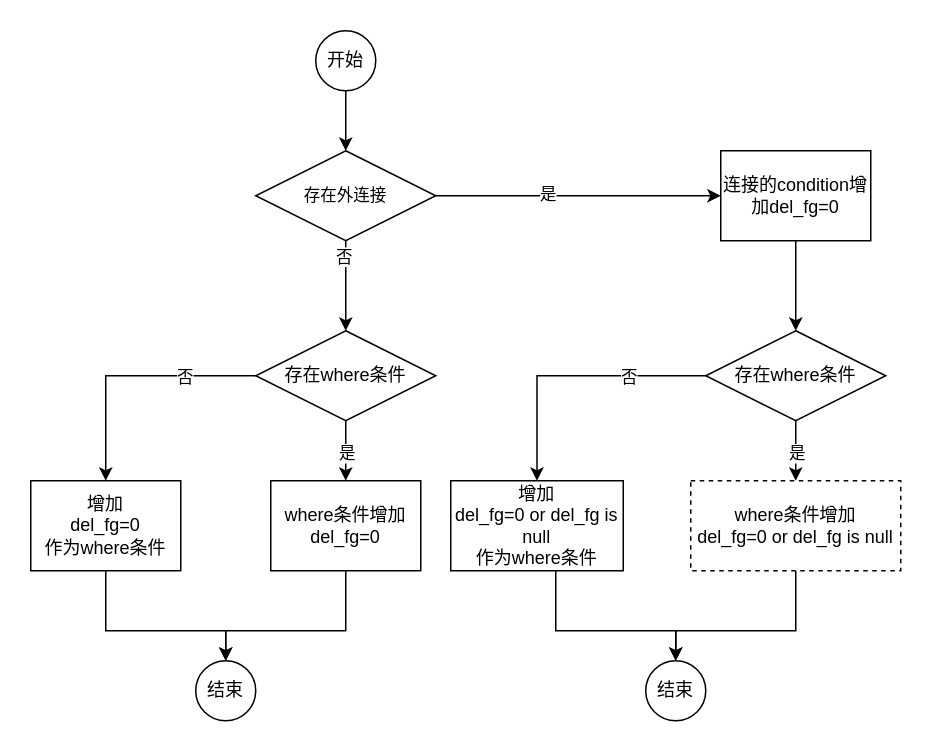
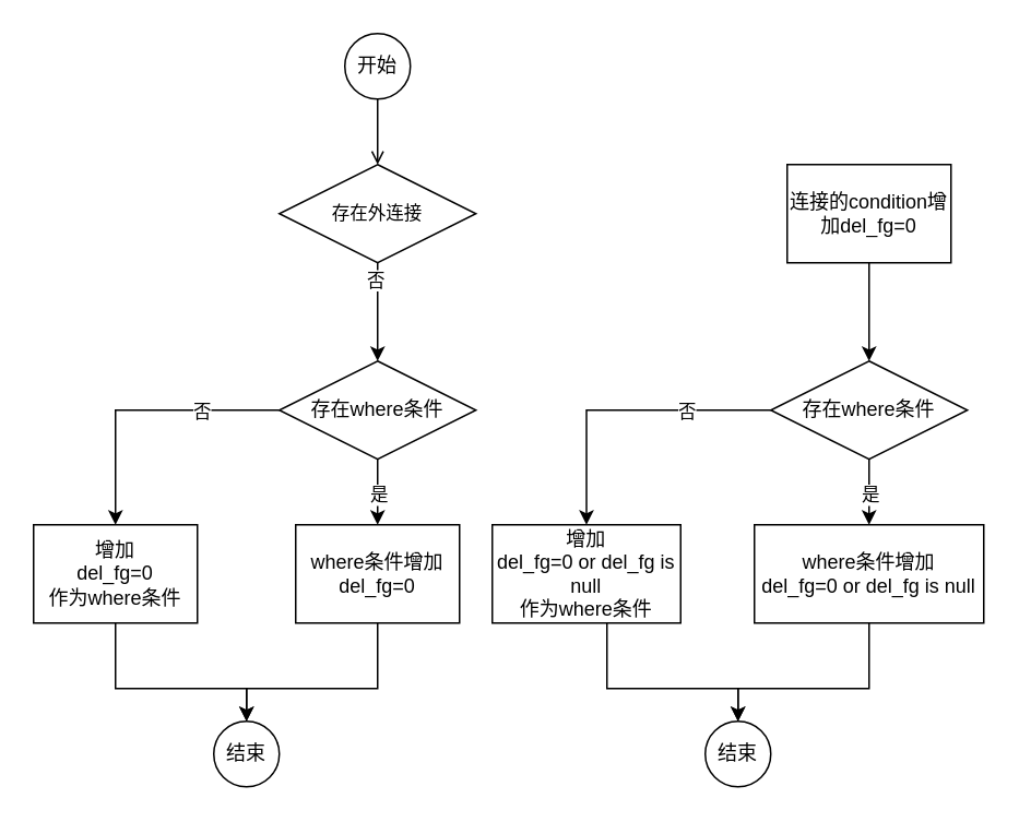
- <mxCell id="2" style="edgeStyle=orthogonalEdgeStyle;rounded=0;orthogonalLoop=1;jettySize=auto;html=1;" edge="1" parent="1" source="3" target="8"><mxGeometry relative="1" as="geometry"><mxPoint x="230" y="60" as="targetPoint" /></mxGeometry></mxCell>
+ <mxCell id="2" style="edgeStyle=orthogonalEdgeStyle;rounded=0;orthogonalLoop=1;jettySize=auto;html=1;endArrow=open;" edge="1" parent="1" source="3" target="8"><mxGeometry relative="1" as="geometry"><mxPoint x="230" y="60" as="targetPoint" /></mxGeometry></mxCell>
- <mxCell id="6" style="edgeStyle=orthogonalEdgeStyle;rounded=0;orthogonalLoop=1;jettySize=auto;html=1;" edge="1" parent="1" source="8" target="30"><mxGeometry relative="1" as="geometry" /></mxCell>
- <mxCell id="7" value="是" style="edgeLabel;html=1;align=center;verticalAlign=middle;resizable=0;points=[];" vertex="1" connectable="0" parent="6"><mxGeometry x="-0.217" y="2" relative="1" as="geometry"><mxPoint as="offset" /></mxGeometry></mxCell>
- <mxCell id="25" value="where条件增加&lt;br&gt;del_fg=0 or del_fg is null" style="rounded=0;whiteSpace=wrap;html=1;dashed=1;" vertex="1" parent="1"><mxGeometry x="460" y="320" width="140" height="60" as="geometry" /></mxCell>
+ <mxCell id="25" value="where条件增加&lt;br&gt;del_fg=0 or del_fg is null" style="rounded=0;whiteSpace=wrap;html=1;" vertex="1" parent="1"><mxGeometry x="460" y="320" width="140" height="60" as="geometry" /></mxCell>
